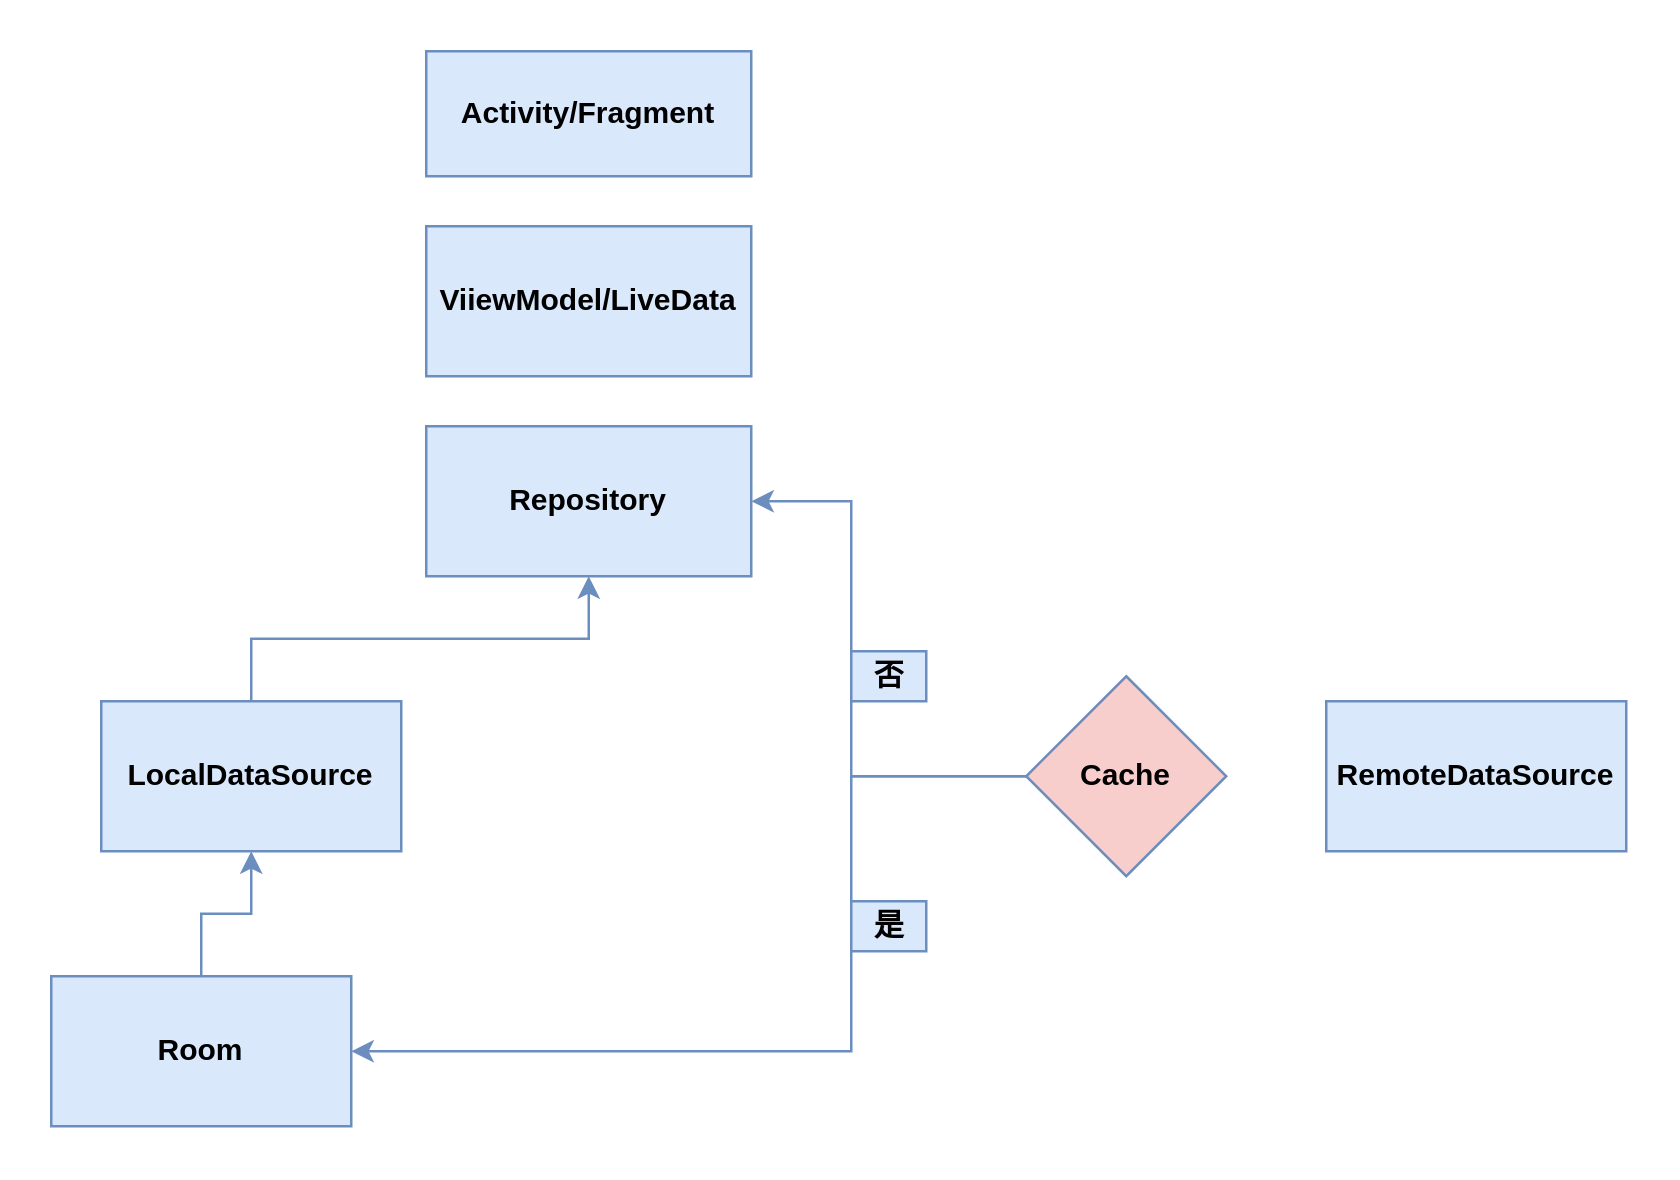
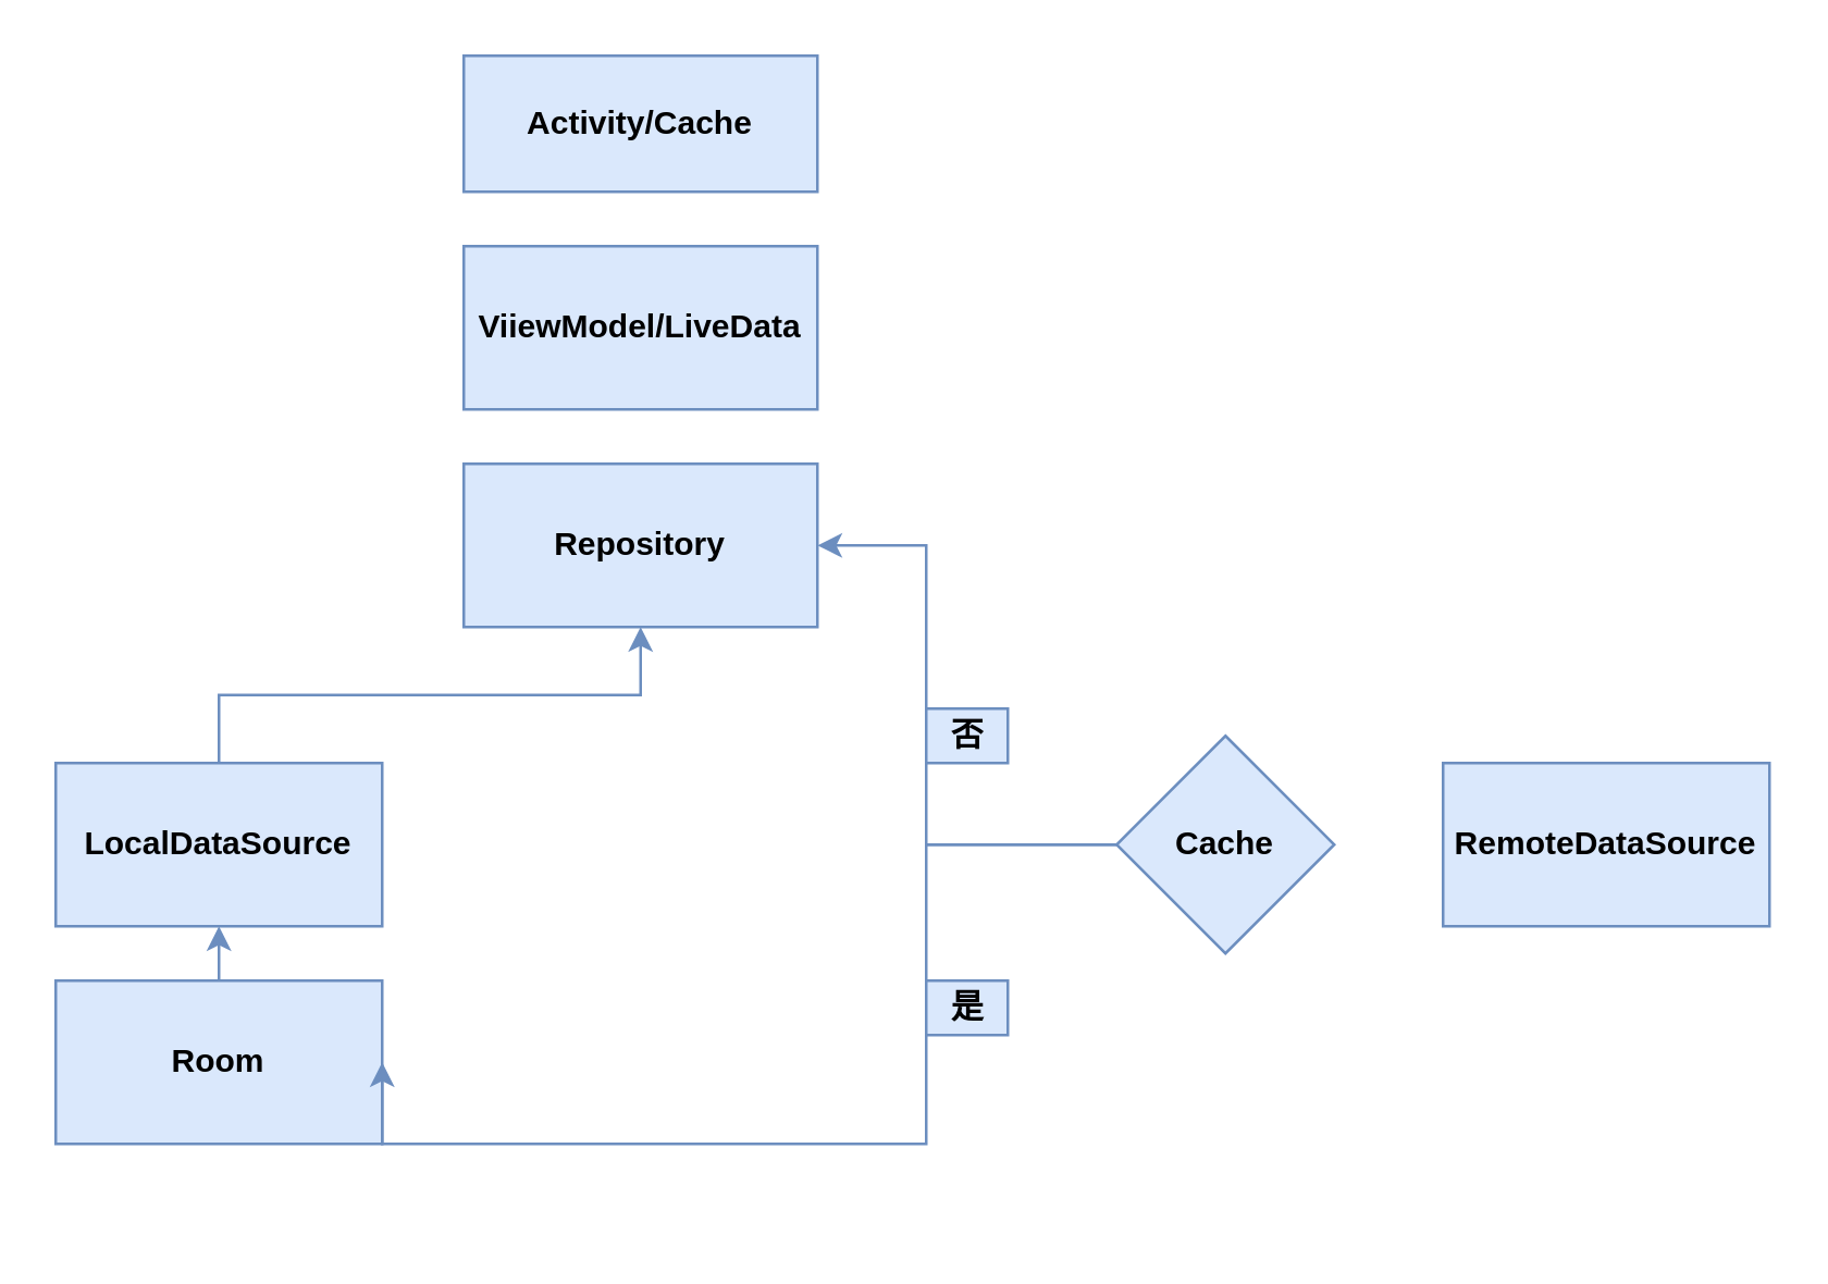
- <mxCell id="2" value="Activity/Fragment" style="rounded=0;whiteSpace=wrap;html=1;fillColor=#dae8fc;strokeColor=#6c8ebf;align=center;fontStyle=1;fontFamily=Helvetica;labelBackgroundColor=none;labelBorderColor=none;" vertex="1" parent="1"><mxGeometry x="170" y="20" width="130" height="50" as="geometry" /></mxCell>
+ <mxCell id="2" value="Activity/Cache" style="rounded=0;whiteSpace=wrap;html=1;fillColor=#dae8fc;strokeColor=#6c8ebf;align=center;fontStyle=1;fontFamily=Helvetica;labelBackgroundColor=none;labelBorderColor=none;" vertex="1" parent="1"><mxGeometry x="170" y="20" width="130" height="50" as="geometry" /></mxCell>
- <mxCell id="6" value="LocalDataSource" style="rounded=0;whiteSpace=wrap;html=1;fillColor=#dae8fc;strokeColor=#6c8ebf;align=center;fontStyle=1;fontFamily=Helvetica;labelBackgroundColor=none;labelBorderColor=none;" vertex="1" parent="1"><mxGeometry x="40" y="280" width="120" height="60" as="geometry" /></mxCell>
+ <mxCell id="6" value="LocalDataSource" style="rounded=0;whiteSpace=wrap;html=1;fillColor=#dae8fc;strokeColor=#6c8ebf;align=center;fontStyle=1;fontFamily=Helvetica;labelBackgroundColor=none;labelBorderColor=none;" vertex="1" parent="1"><mxGeometry x="20" y="280" width="120" height="60" as="geometry" /></mxCell>
- <mxCell id="12" value="Cache" style="rhombus;whiteSpace=wrap;html=1;fillColor=#f8cecc;strokeColor=#6c8ebf;align=center;fontStyle=1;fontFamily=Helvetica;labelBackgroundColor=none;labelBorderColor=none;" vertex="1" parent="1"><mxGeometry x="410" y="270" width="80" height="80" as="geometry" /></mxCell>
+ <mxCell id="12" value="Cache" style="rhombus;whiteSpace=wrap;html=1;fillColor=#dae8fc;strokeColor=#6c8ebf;align=center;fontStyle=1;fontFamily=Helvetica;labelBackgroundColor=none;labelBorderColor=none;" vertex="1" parent="1"><mxGeometry x="410" y="270" width="80" height="80" as="geometry" /></mxCell>
- <mxCell id="9" value="Room" style="rounded=0;whiteSpace=wrap;html=1;fillColor=#dae8fc;strokeColor=#6c8ebf;align=center;fontStyle=1;fontFamily=Helvetica;labelBackgroundColor=none;labelBorderColor=none;" vertex="1" parent="1"><mxGeometry x="20" y="390" width="120" height="60" as="geometry" /></mxCell>
+ <mxCell id="9" value="Room" style="rounded=0;whiteSpace=wrap;html=1;fillColor=#dae8fc;strokeColor=#6c8ebf;align=center;fontStyle=1;fontFamily=Helvetica;labelBackgroundColor=none;labelBorderColor=none;" vertex="1" parent="1"><mxGeometry x="20" y="360" width="120" height="60" as="geometry" /></mxCell>
